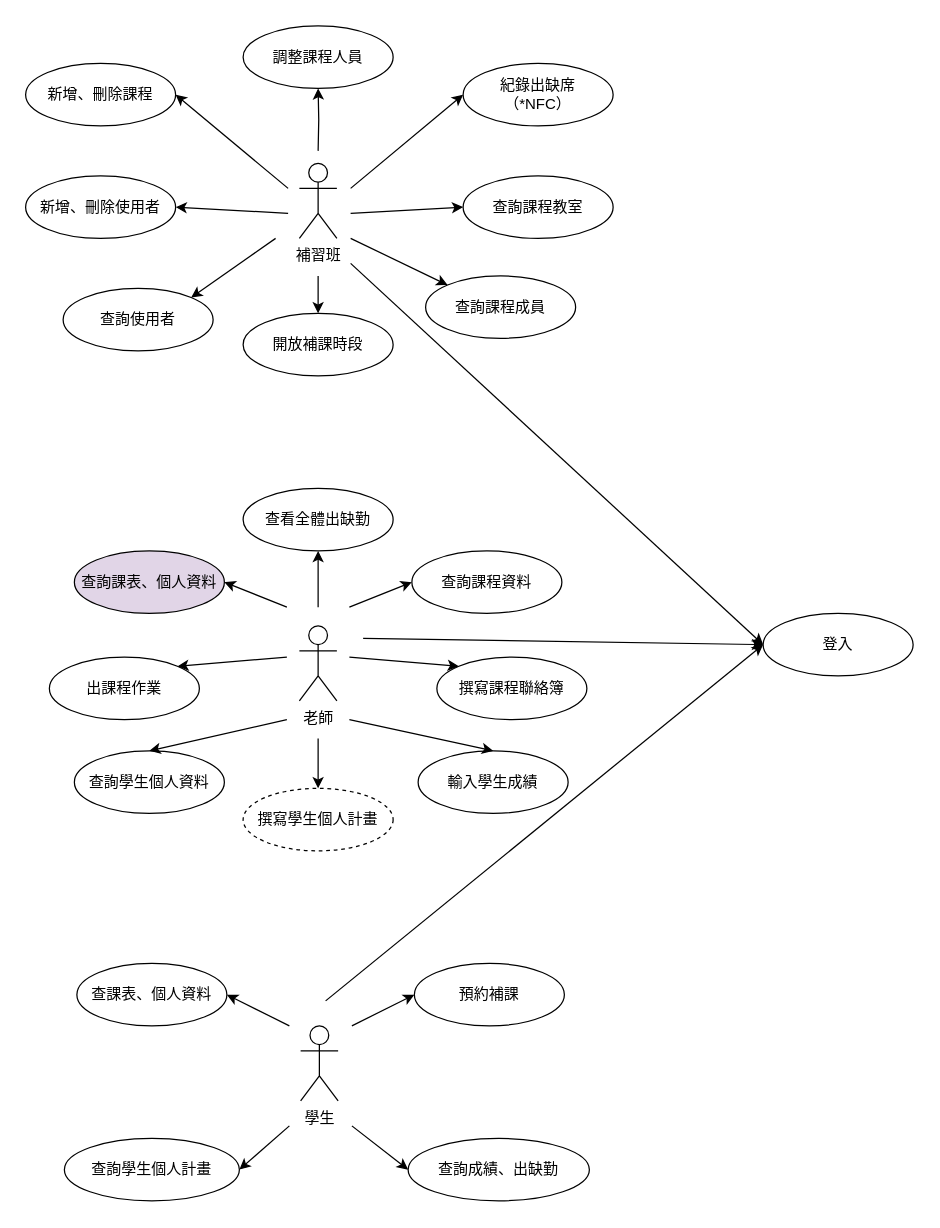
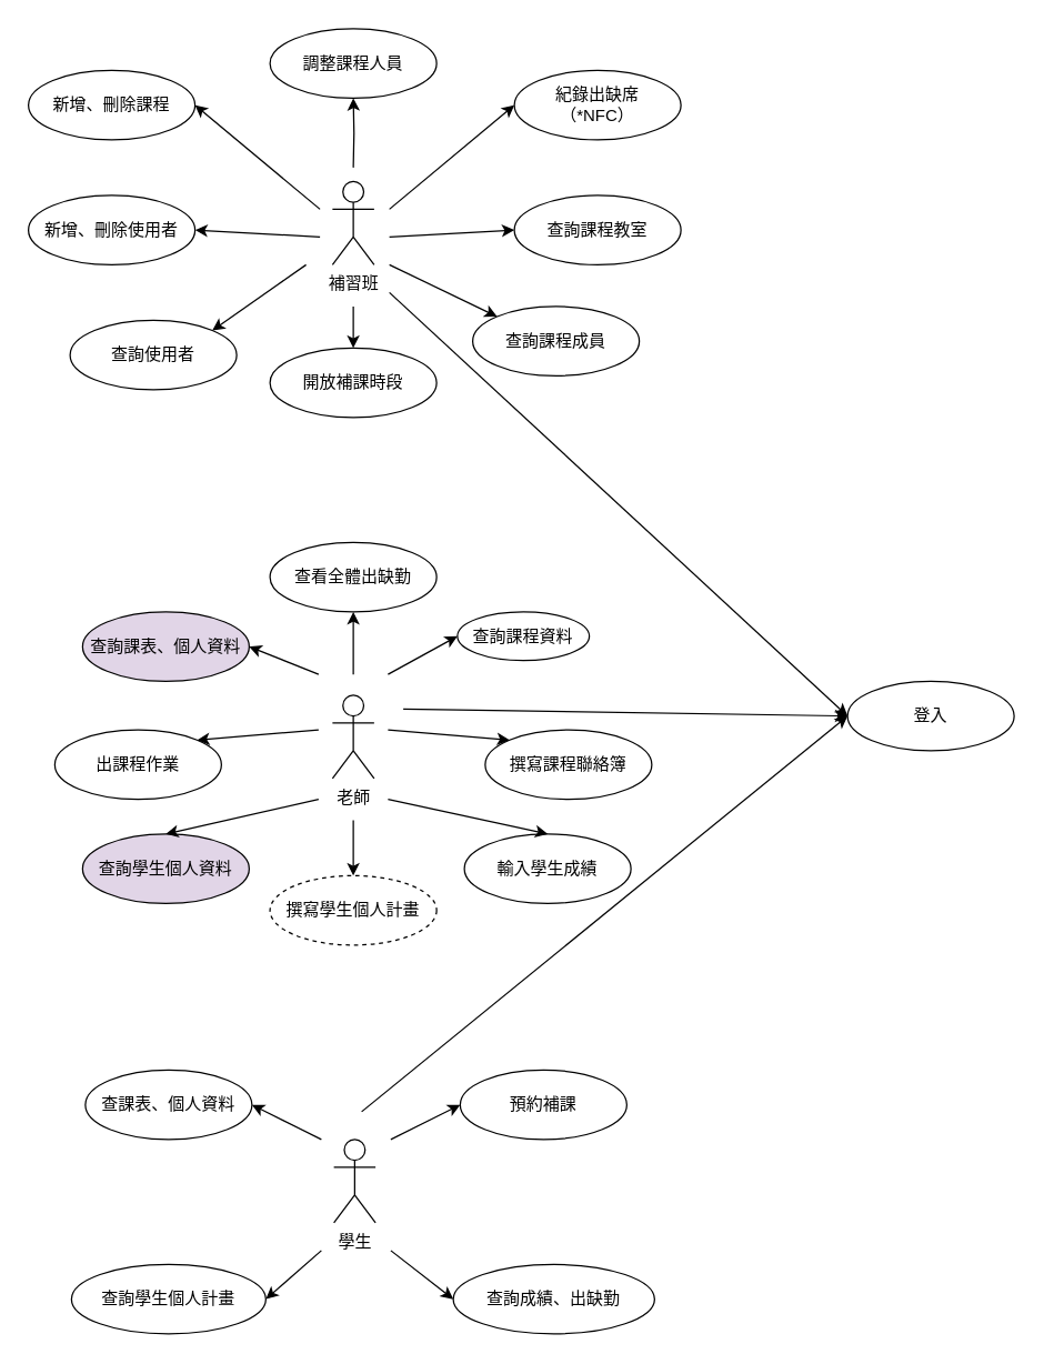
- <mxCell id="24" value="查詢課程資料" style="ellipse;whiteSpace=wrap;html=1;" parent="20" vertex="1"><mxGeometry x="290" y="50" width="120" height="50" as="geometry" /></mxCell>
+ <mxCell id="24" value="查詢課程資料" style="ellipse;whiteSpace=wrap;html=1;" parent="20" vertex="1"><mxGeometry x="290" y="50" width="95" height="35" as="geometry" /></mxCell>
- <mxCell id="23" value="查詢學生個人資料" style="ellipse;whiteSpace=wrap;html=1;" parent="20" vertex="1"><mxGeometry x="20" y="210" width="120" height="50" as="geometry" /></mxCell>
+ <mxCell id="23" value="查詢學生個人資料" style="ellipse;whiteSpace=wrap;html=1;fillColor=#e1d5e7;" parent="20" vertex="1"><mxGeometry x="20" y="210" width="120" height="50" as="geometry" /></mxCell>
